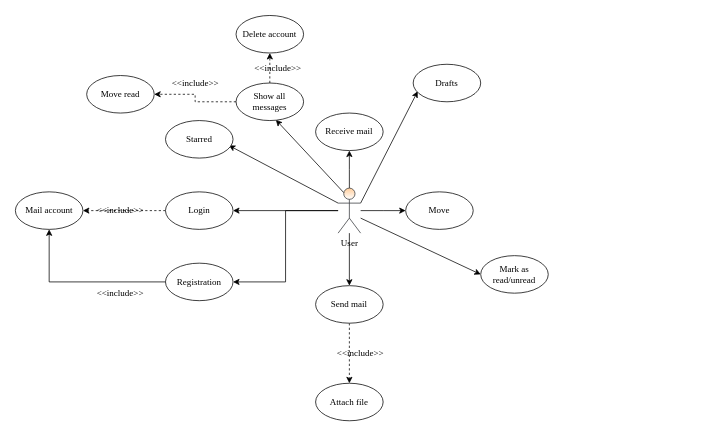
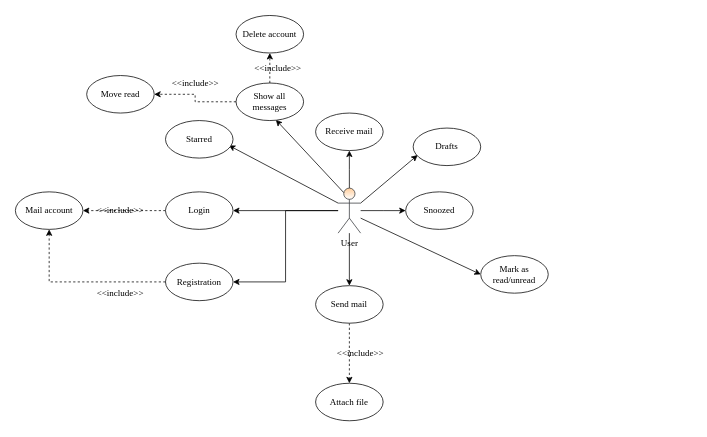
- <mxCell id="23" value="Drafts" style="ellipse;whiteSpace=wrap;html=1;gradientColor=#ffffff;fontFamily=Verdana;" vertex="1" parent="1"><mxGeometry x="550" y="85" width="90" height="50" as="geometry" /></mxCell>
+ <mxCell id="23" value="Drafts" style="ellipse;whiteSpace=wrap;html=1;gradientColor=#ffffff;fontFamily=Verdana;" vertex="1" parent="1"><mxGeometry x="550" y="170" width="90" height="50" as="geometry" /></mxCell>
- <mxCell id="21" value="Move" style="ellipse;whiteSpace=wrap;html=1;gradientColor=#ffffff;fontFamily=Verdana;" vertex="1" parent="1"><mxGeometry x="540" y="255" width="90" height="50" as="geometry" /></mxCell>
+ <mxCell id="21" value="Snoozed" style="ellipse;whiteSpace=wrap;html=1;gradientColor=#ffffff;fontFamily=Verdana;" vertex="1" parent="1"><mxGeometry x="540" y="255" width="90" height="50" as="geometry" /></mxCell>
- <mxCell id="10" style="edgeStyle=orthogonalEdgeStyle;rounded=0;orthogonalLoop=1;jettySize=auto;html=1;entryX=0.5;entryY=1;entryDx=0;entryDy=0;fontFamily=Verdana;dashed=0;" edge="1" parent="1" source="11" target="16"><mxGeometry relative="1" as="geometry" /></mxCell>
+ <mxCell id="10" style="edgeStyle=orthogonalEdgeStyle;rounded=0;orthogonalLoop=1;jettySize=auto;html=1;entryX=0.5;entryY=1;entryDx=0;entryDy=0;fontFamily=Verdana;dashed=1;" edge="1" parent="1" source="11" target="16"><mxGeometry relative="1" as="geometry" /></mxCell>
